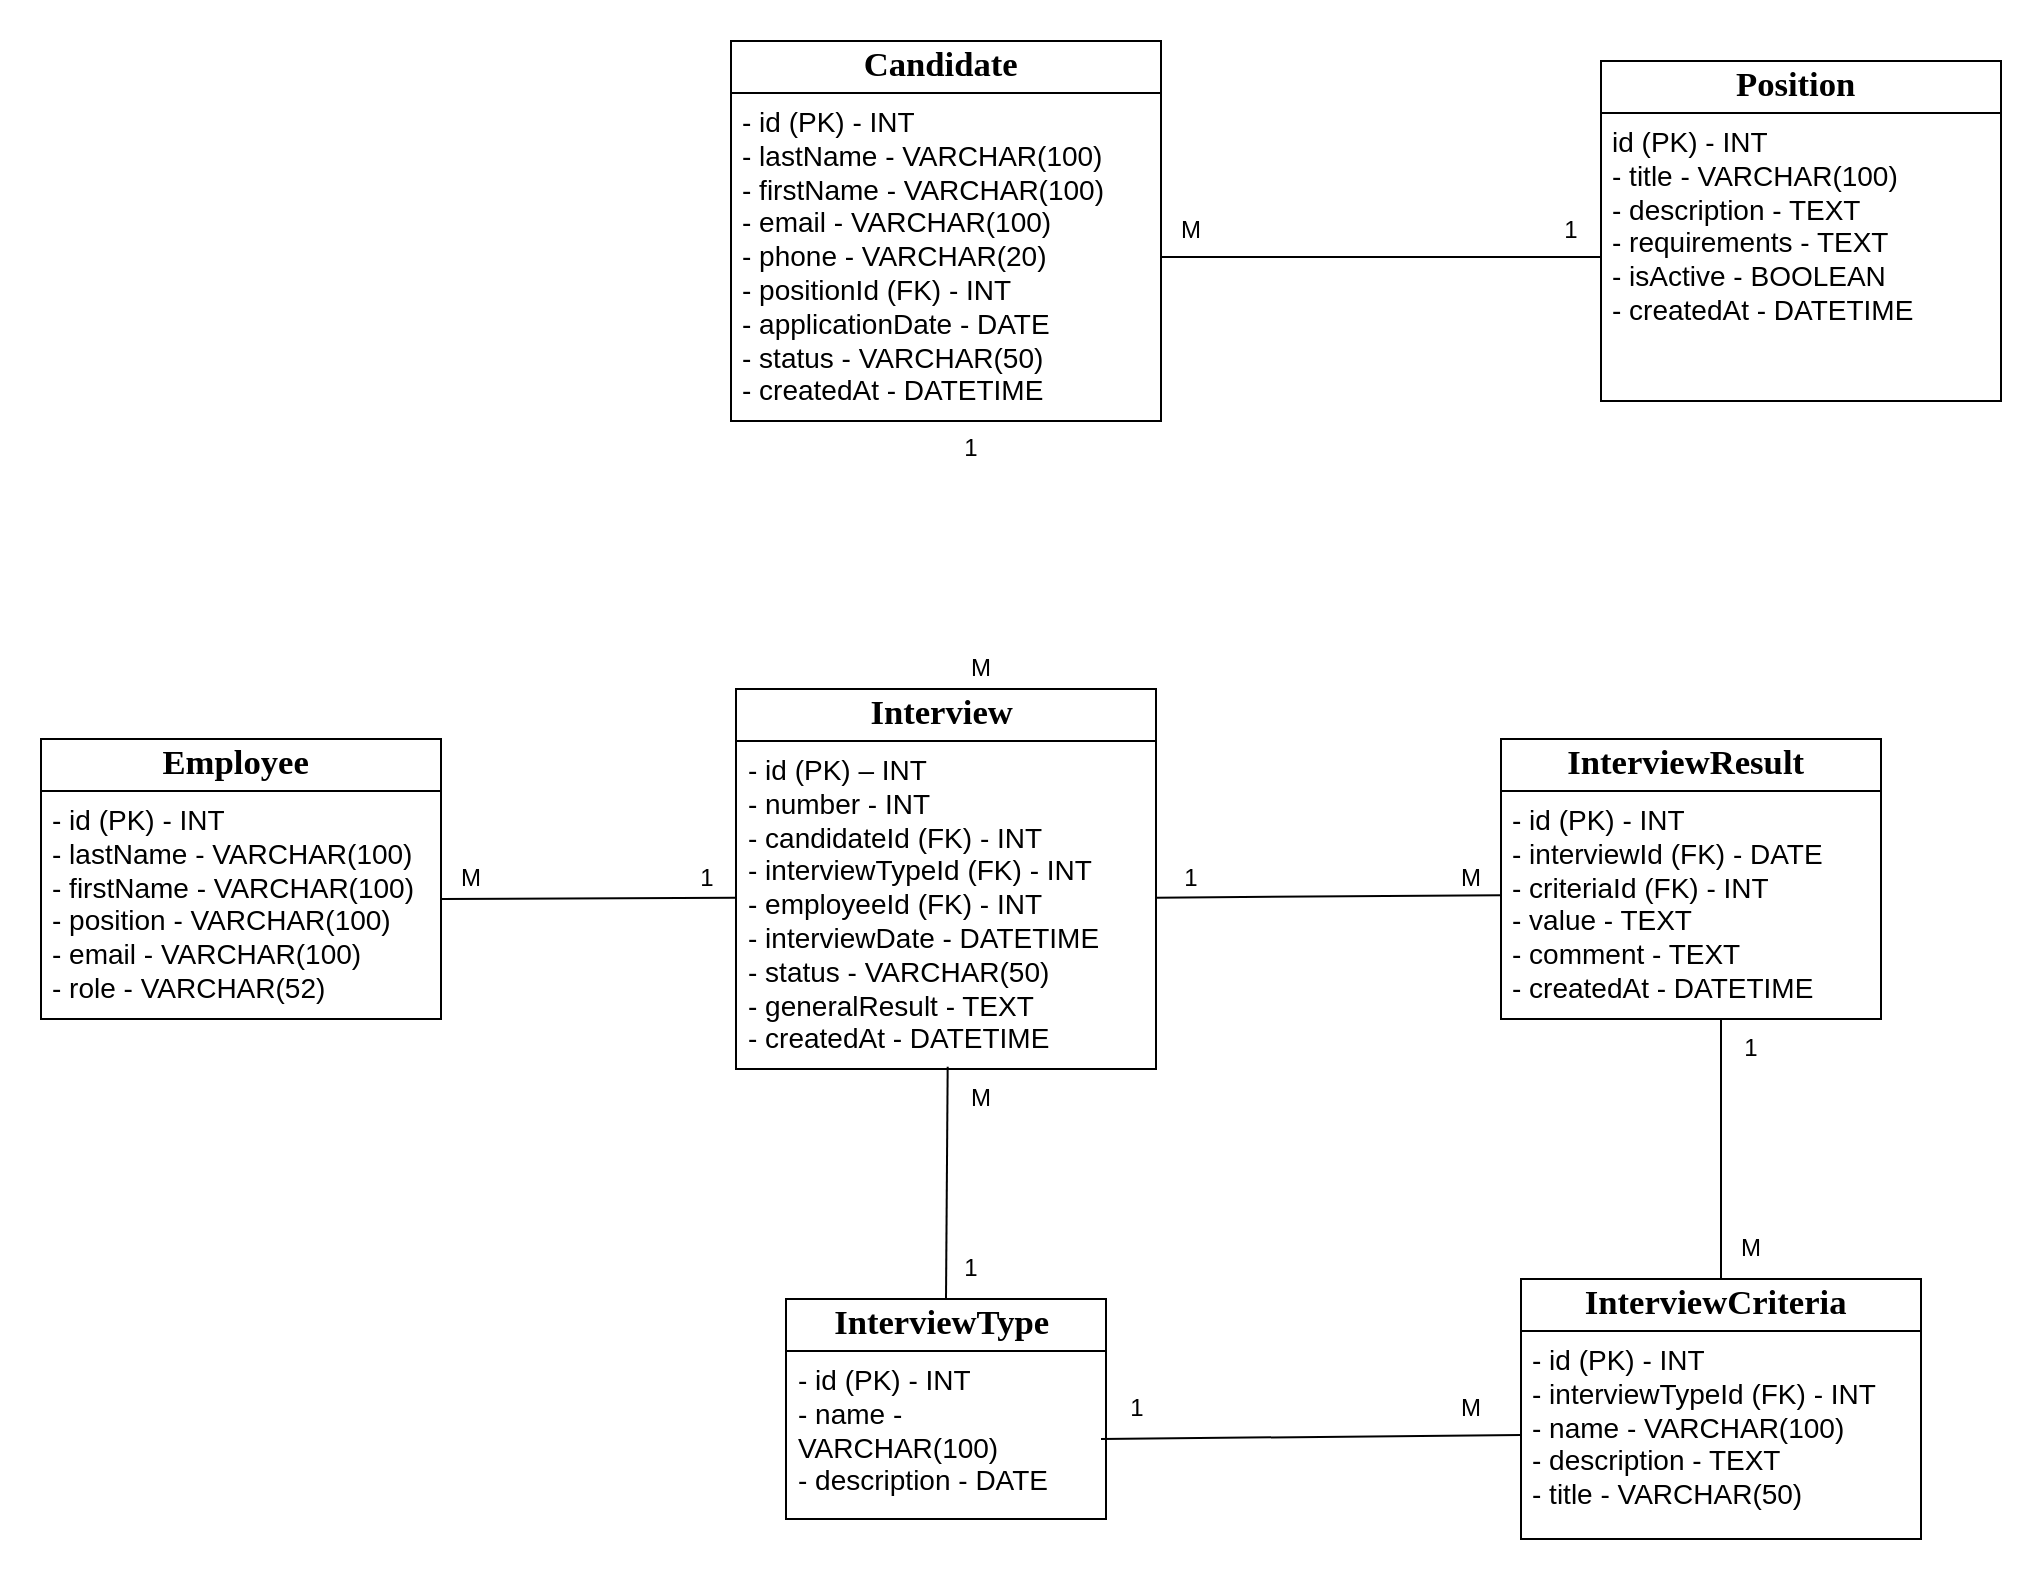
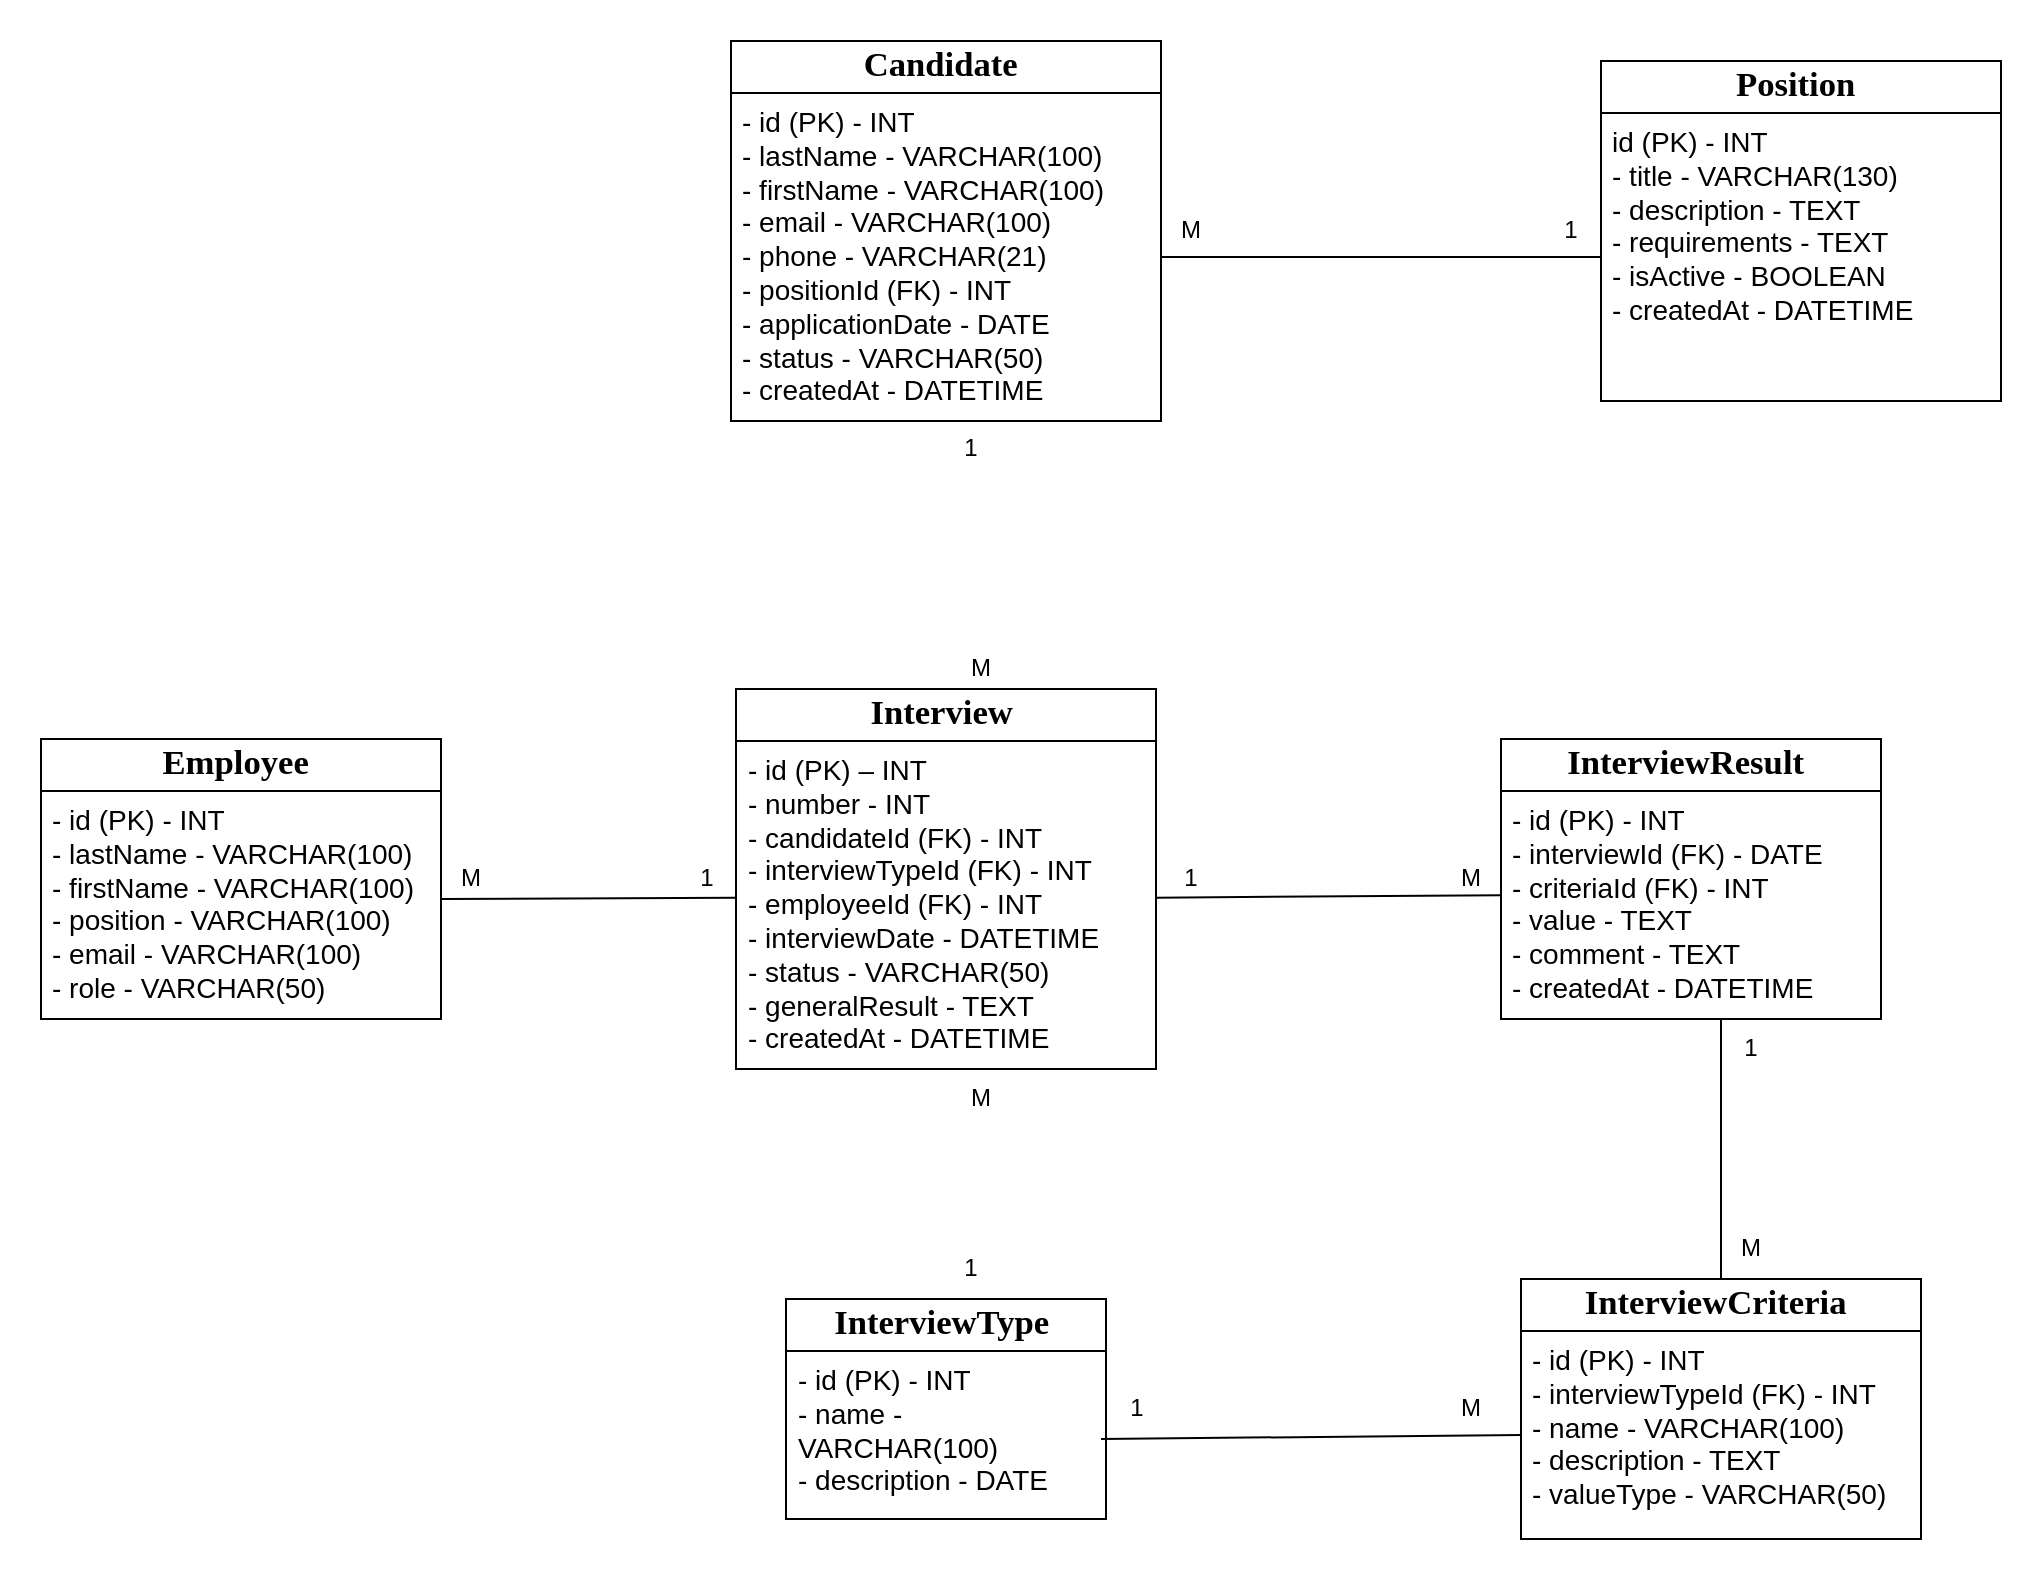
- <mxCell id="7" value="&lt;div&gt;id (PK) - INT&lt;/div&gt;&lt;div&gt;- title - VARCHAR(100)&lt;/div&gt;&lt;div&gt;- description - TEXT&lt;/div&gt;&lt;div&gt;- requirements - TEXT&lt;/div&gt;&lt;div&gt;- isActive - BOOLEAN&lt;/div&gt;&lt;div&gt;- createdAt - DATETIME&lt;/div&gt;&lt;div&gt;&lt;br&gt;&lt;/div&gt;" style="text;strokeColor=none;fillColor=none;align=left;verticalAlign=top;spacingLeft=4;spacingRight=4;overflow=hidden;rotatable=0;points=[[0,0.5],[1,0.5]];portConstraint=eastwest;whiteSpace=wrap;html=1;fontSize=14;" vertex="1" parent="6"><mxGeometry y="26" width="200" height="144" as="geometry" /></mxCell>
+ <mxCell id="7" value="&lt;div&gt;id (PK) - INT&lt;/div&gt;&lt;div&gt;- title - VARCHAR(130)&lt;/div&gt;&lt;div&gt;- description - TEXT&lt;/div&gt;&lt;div&gt;- requirements - TEXT&lt;/div&gt;&lt;div&gt;- isActive - BOOLEAN&lt;/div&gt;&lt;div&gt;- createdAt - DATETIME&lt;/div&gt;&lt;div&gt;&lt;br&gt;&lt;/div&gt;" style="text;strokeColor=none;fillColor=none;align=left;verticalAlign=top;spacingLeft=4;spacingRight=4;overflow=hidden;rotatable=0;points=[[0,0.5],[1,0.5]];portConstraint=eastwest;whiteSpace=wrap;html=1;fontSize=14;" vertex="1" parent="6"><mxGeometry y="26" width="200" height="144" as="geometry" /></mxCell>
- <mxCell id="13" value="&lt;div&gt;- id (PK) - INT&lt;/div&gt;&lt;div&gt;- lastName - VARCHAR(100)&lt;/div&gt;&lt;div&gt;- firstName - VARCHAR(100)&lt;/div&gt;&lt;div&gt;- email - VARCHAR(100)&lt;/div&gt;&lt;div&gt;- phone - VARCHAR(20)&lt;/div&gt;&lt;div&gt;- positionId (FK) - INT&lt;/div&gt;&lt;div&gt;- applicationDate - DATE&lt;/div&gt;&lt;div&gt;- status - VARCHAR(50)&lt;/div&gt;&lt;div&gt;- createdAt - DATETIME&lt;/div&gt;&lt;div&gt;&lt;br&gt;&lt;/div&gt;" style="text;strokeColor=none;fillColor=none;align=left;verticalAlign=top;spacingLeft=4;spacingRight=4;overflow=hidden;rotatable=0;points=[[0,0.5],[1,0.5]];portConstraint=eastwest;whiteSpace=wrap;html=1;fontSize=14;" vertex="1" parent="12"><mxGeometry y="26" width="215" height="164" as="geometry" /></mxCell>
+ <mxCell id="13" value="&lt;div&gt;- id (PK) - INT&lt;/div&gt;&lt;div&gt;- lastName - VARCHAR(100)&lt;/div&gt;&lt;div&gt;- firstName - VARCHAR(100)&lt;/div&gt;&lt;div&gt;- email - VARCHAR(100)&lt;/div&gt;&lt;div&gt;- phone - VARCHAR(21)&lt;/div&gt;&lt;div&gt;- positionId (FK) - INT&lt;/div&gt;&lt;div&gt;- applicationDate - DATE&lt;/div&gt;&lt;div&gt;- status - VARCHAR(50)&lt;/div&gt;&lt;div&gt;- createdAt - DATETIME&lt;/div&gt;&lt;div&gt;&lt;br&gt;&lt;/div&gt;" style="text;strokeColor=none;fillColor=none;align=left;verticalAlign=top;spacingLeft=4;spacingRight=4;overflow=hidden;rotatable=0;points=[[0,0.5],[1,0.5]];portConstraint=eastwest;whiteSpace=wrap;html=1;fontSize=14;" vertex="1" parent="12"><mxGeometry y="26" width="215" height="164" as="geometry" /></mxCell>
- <mxCell id="3" value="&lt;div&gt;- id (PK) - INT&lt;/div&gt;&lt;div&gt;- lastName - VARCHAR(100)&lt;/div&gt;&lt;div&gt;- firstName - VARCHAR(100)&lt;/div&gt;&lt;div&gt;- position - VARCHAR(100)&lt;/div&gt;&lt;div&gt;- email - VARCHAR(100)&lt;/div&gt;&lt;div&gt;- role - VARCHAR(52)&lt;/div&gt;&lt;div&gt;&lt;br&gt;&lt;/div&gt;" style="text;strokeColor=none;fillColor=none;align=left;verticalAlign=top;spacingLeft=4;spacingRight=4;overflow=hidden;rotatable=0;points=[[0,0.5],[1,0.5]];portConstraint=eastwest;whiteSpace=wrap;html=1;fontSize=14;" vertex="1" parent="2"><mxGeometry y="26" width="200" height="114" as="geometry" /></mxCell>
+ <mxCell id="3" value="&lt;div&gt;- id (PK) - INT&lt;/div&gt;&lt;div&gt;- lastName - VARCHAR(100)&lt;/div&gt;&lt;div&gt;- firstName - VARCHAR(100)&lt;/div&gt;&lt;div&gt;- position - VARCHAR(100)&lt;/div&gt;&lt;div&gt;- email - VARCHAR(100)&lt;/div&gt;&lt;div&gt;- role - VARCHAR(50)&lt;/div&gt;&lt;div&gt;&lt;br&gt;&lt;/div&gt;" style="text;strokeColor=none;fillColor=none;align=left;verticalAlign=top;spacingLeft=4;spacingRight=4;overflow=hidden;rotatable=0;points=[[0,0.5],[1,0.5]];portConstraint=eastwest;whiteSpace=wrap;html=1;fontSize=14;" vertex="1" parent="2"><mxGeometry y="26" width="200" height="114" as="geometry" /></mxCell>
- <mxCell id="21" value="" style="endArrow=none;html=1;rounded=0;exitX=0.5;exitY=0;exitDx=0;exitDy=0;entryX=0.504;entryY=0.993;entryDx=0;entryDy=0;entryPerimeter=0;" edge="1" parent="1" source="8" target="15"><mxGeometry width="50" height="50" relative="1" as="geometry"><mxPoint x="420" y="579" as="sourcePoint" /><mxPoint x="470" y="529" as="targetPoint" /></mxGeometry></mxCell>
- <mxCell id="5" value="&lt;div&gt;- id (PK) - INT&lt;/div&gt;&lt;div&gt;- interviewTypeId (FK) - INT&lt;/div&gt;&lt;div&gt;- name - VARCHAR(100)&lt;/div&gt;&lt;div&gt;- description - TEXT&lt;/div&gt;&lt;div&gt;- title - VARCHAR(50)&lt;/div&gt;&lt;div&gt;&lt;br&gt;&lt;/div&gt;" style="text;strokeColor=none;fillColor=none;align=left;verticalAlign=top;spacingLeft=4;spacingRight=4;overflow=hidden;rotatable=0;points=[[0,0.5],[1,0.5]];portConstraint=eastwest;whiteSpace=wrap;html=1;fontSize=14;" vertex="1" parent="4"><mxGeometry y="26" width="200" height="104" as="geometry" /></mxCell>
+ <mxCell id="5" value="&lt;div&gt;- id (PK) - INT&lt;/div&gt;&lt;div&gt;- interviewTypeId (FK) - INT&lt;/div&gt;&lt;div&gt;- name - VARCHAR(100)&lt;/div&gt;&lt;div&gt;- description - TEXT&lt;/div&gt;&lt;div&gt;- valueType - VARCHAR(50)&lt;/div&gt;&lt;div&gt;&lt;br&gt;&lt;/div&gt;" style="text;strokeColor=none;fillColor=none;align=left;verticalAlign=top;spacingLeft=4;spacingRight=4;overflow=hidden;rotatable=0;points=[[0,0.5],[1,0.5]];portConstraint=eastwest;whiteSpace=wrap;html=1;fontSize=14;" vertex="1" parent="4"><mxGeometry y="26" width="200" height="104" as="geometry" /></mxCell>
